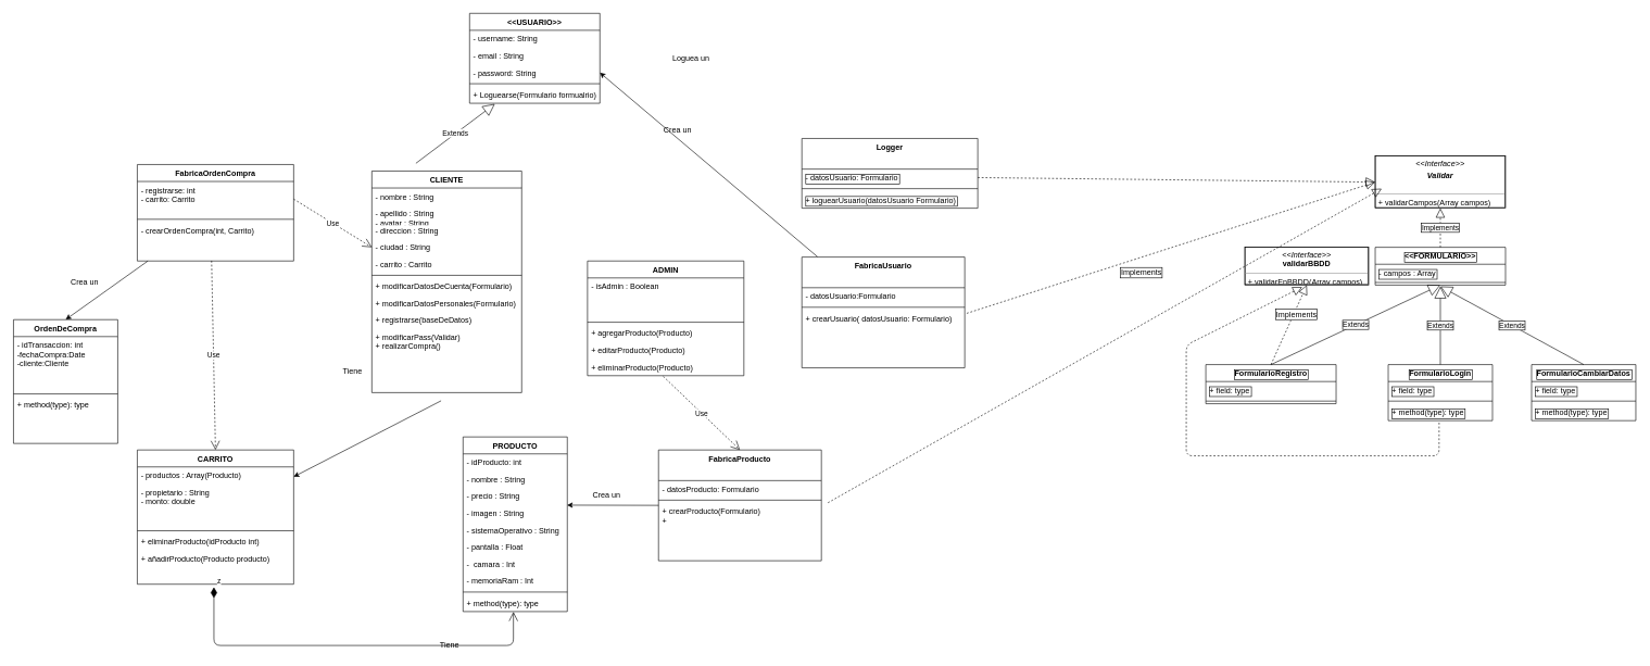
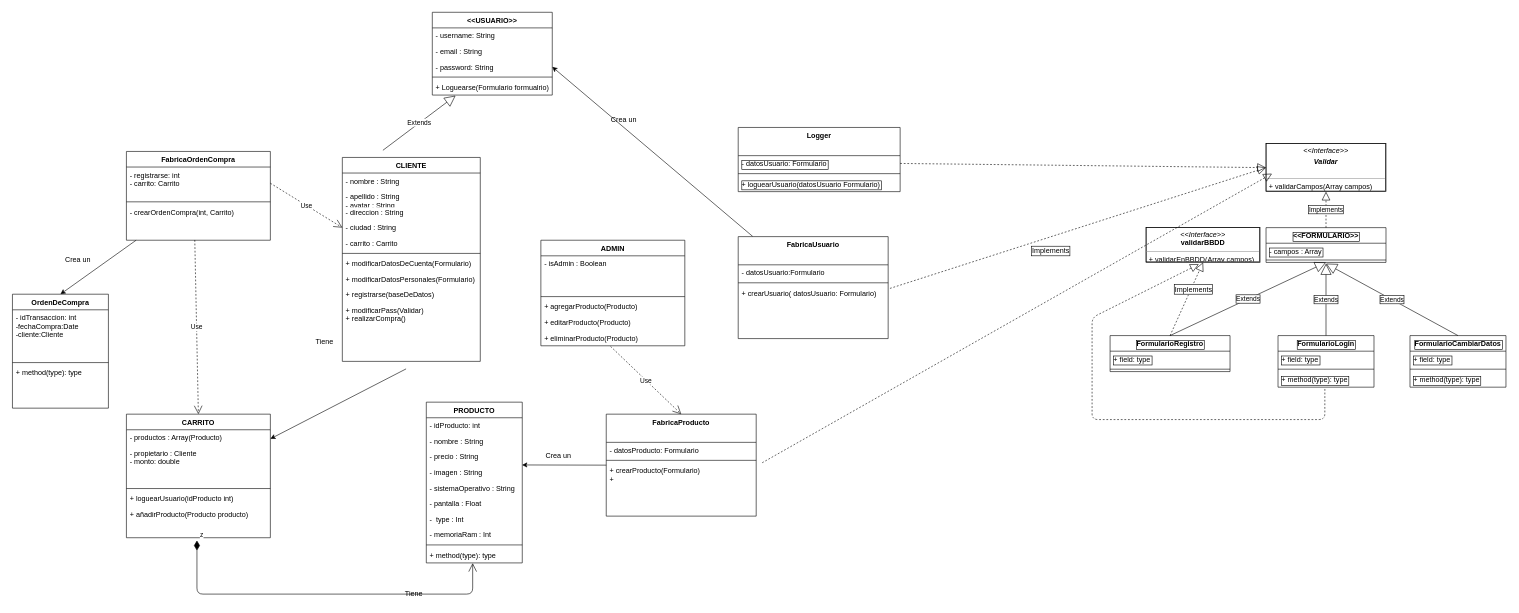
- <mxCell id="101" value="Loguea un" style="text;html=1;strokeColor=none;fillColor=none;align=center;verticalAlign=middle;whiteSpace=wrap;rounded=0;" parent="1" vertex="1"><mxGeometry x="1020" y="80" width="80" height="20" as="geometry" /></mxCell>
- <mxCell id="39" value="- propietario : String&#10;- monto: double" style="text;strokeColor=none;fillColor=none;align=left;verticalAlign=top;spacingLeft=4;spacingRight=4;overflow=hidden;rotatable=0;points=[[0,0.5],[1,0.5]];portConstraint=eastwest;" parent="37" vertex="1"><mxGeometry y="52" width="240" height="68" as="geometry" /></mxCell>
+ <mxCell id="39" value="- propietario : Cliente&#10;- monto: double" style="text;strokeColor=none;fillColor=none;align=left;verticalAlign=top;spacingLeft=4;spacingRight=4;overflow=hidden;rotatable=0;points=[[0,0.5],[1,0.5]];portConstraint=eastwest;" parent="37" vertex="1"><mxGeometry y="52" width="240" height="68" as="geometry" /></mxCell>
- <mxCell id="41" value="+ eliminarProducto(idProducto int)" style="text;strokeColor=none;fillColor=none;align=left;verticalAlign=top;spacingLeft=4;spacingRight=4;overflow=hidden;rotatable=0;points=[[0,0.5],[1,0.5]];portConstraint=eastwest;" parent="37" vertex="1"><mxGeometry y="128" width="240" height="26" as="geometry" /></mxCell>
+ <mxCell id="41" value="+ loguearUsuario(idProducto int)" style="text;strokeColor=none;fillColor=none;align=left;verticalAlign=top;spacingLeft=4;spacingRight=4;overflow=hidden;rotatable=0;points=[[0,0.5],[1,0.5]];portConstraint=eastwest;" parent="37" vertex="1"><mxGeometry y="128" width="240" height="26" as="geometry" /></mxCell>
- <mxCell id="33" value="-  camara : Int" style="text;strokeColor=none;fillColor=none;align=left;verticalAlign=top;spacingLeft=4;spacingRight=4;overflow=hidden;rotatable=0;points=[[0,0.5],[1,0.5]];portConstraint=eastwest;" parent="26" vertex="1"><mxGeometry y="182" width="160" height="26" as="geometry" /></mxCell>
+ <mxCell id="33" value="-  type : Int" style="text;strokeColor=none;fillColor=none;align=left;verticalAlign=top;spacingLeft=4;spacingRight=4;overflow=hidden;rotatable=0;points=[[0,0.5],[1,0.5]];portConstraint=eastwest;" parent="26" vertex="1"><mxGeometry y="182" width="160" height="26" as="geometry" /></mxCell>
